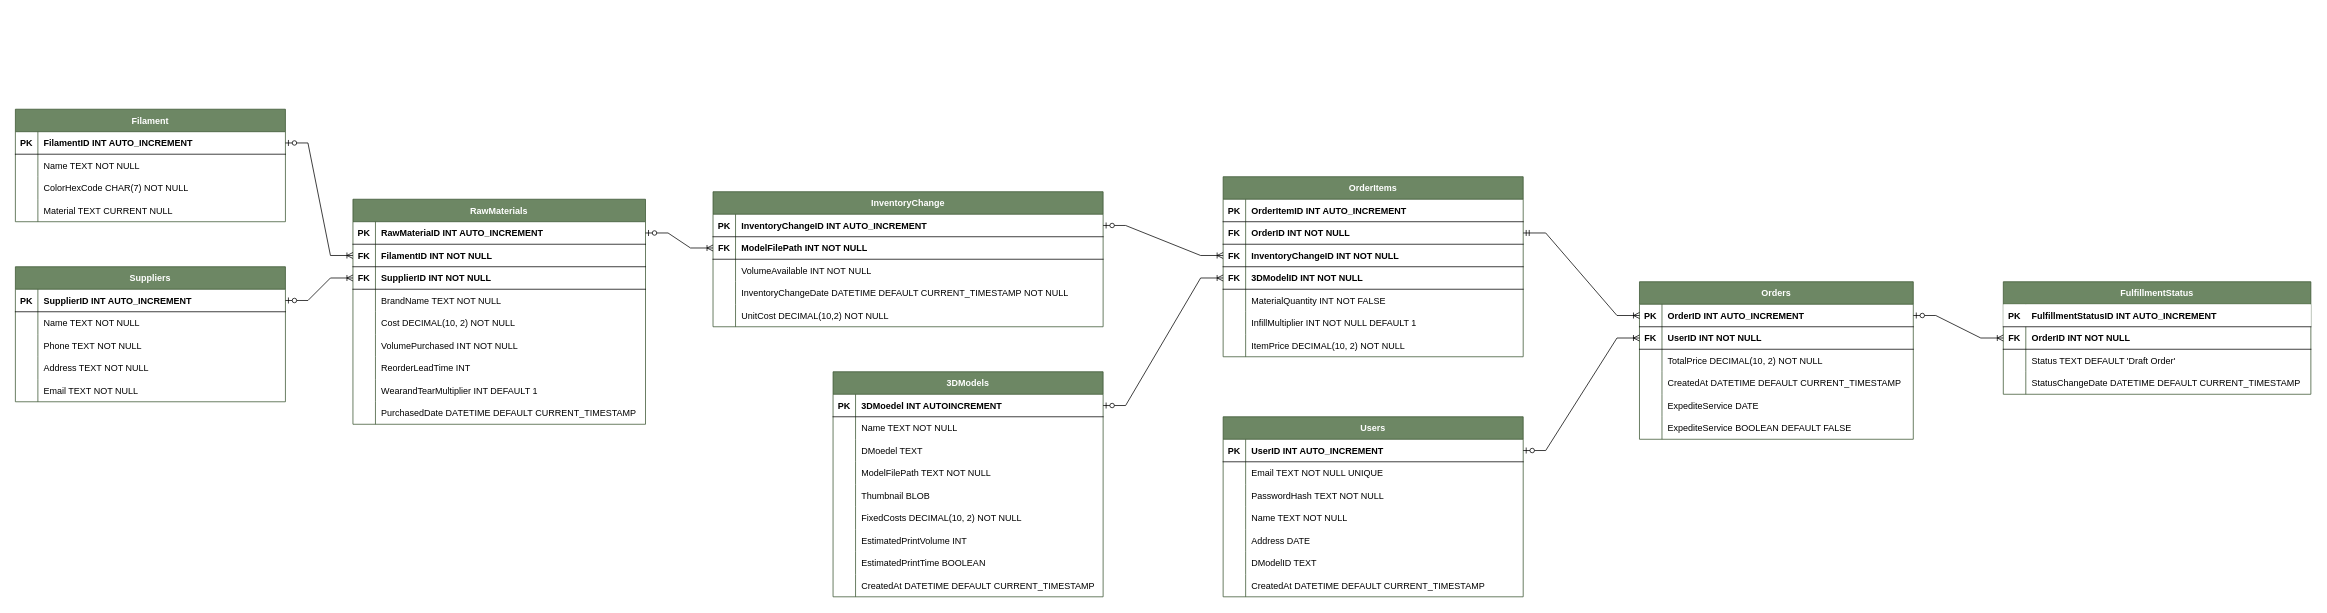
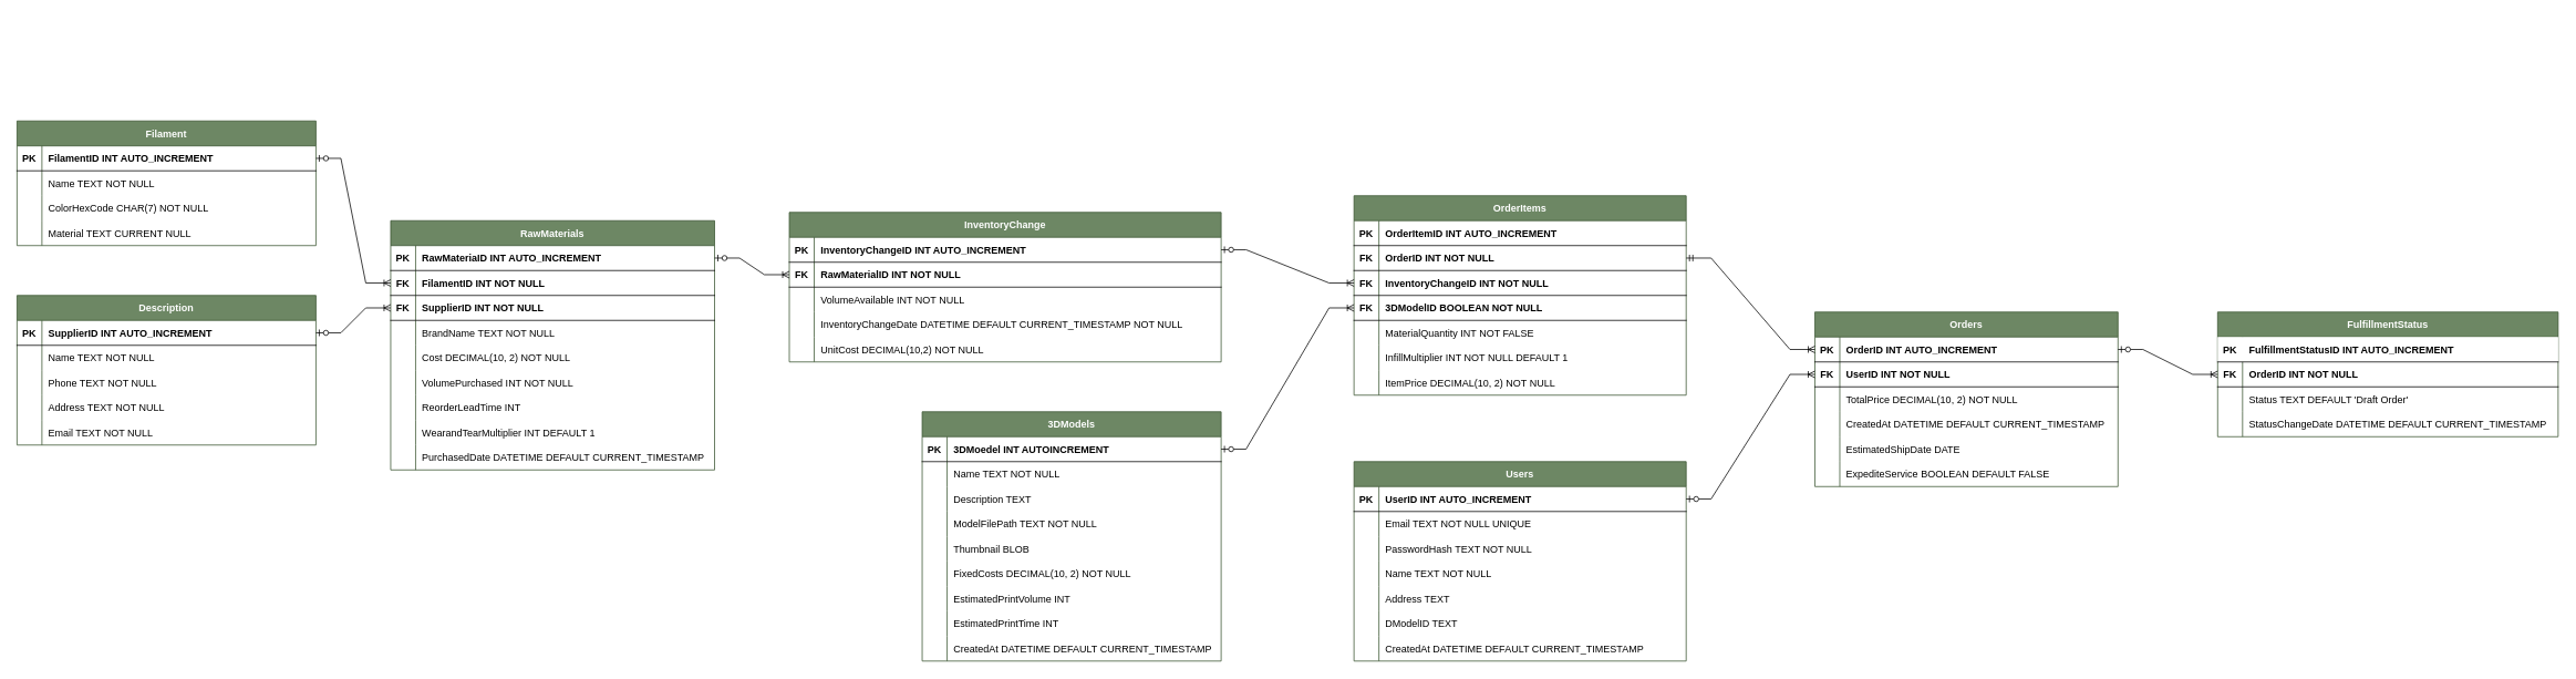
- <mxCell id="71" value="ModelFilePath INT NOT NULL" style="shape=partialRectangle;overflow=hidden;connectable=0;fillColor=none;align=left;top=0;left=0;bottom=0;right=0;spacingLeft=6;fontStyle=1;labelBackgroundColor=none;" parent="69" vertex="1"><mxGeometry x="30" width="490" height="30" as="geometry"><mxRectangle width="490" height="30" as="alternateBounds" /></mxGeometry></mxCell>
+ <mxCell id="71" value="RawMaterialID INT NOT NULL" style="shape=partialRectangle;overflow=hidden;connectable=0;fillColor=none;align=left;top=0;left=0;bottom=0;right=0;spacingLeft=6;fontStyle=1;labelBackgroundColor=none;" parent="69" vertex="1"><mxGeometry x="30" width="490" height="30" as="geometry"><mxRectangle width="490" height="30" as="alternateBounds" /></mxGeometry></mxCell>
- <mxCell id="150" value="Suppliers" style="shape=table;startSize=30;container=1;collapsible=1;childLayout=tableLayout;fixedRows=1;rowLines=0;fontStyle=1;align=center;resizeLast=1;labelBackgroundColor=none;fillColor=#6d8764;fontColor=#ffffff;strokeColor=#3A5431;" parent="1" vertex="1"><mxGeometry x="20" y="355" width="360" height="180" as="geometry" /></mxCell>
+ <mxCell id="150" value="Description" style="shape=table;startSize=30;container=1;collapsible=1;childLayout=tableLayout;fixedRows=1;rowLines=0;fontStyle=1;align=center;resizeLast=1;labelBackgroundColor=none;fillColor=#6d8764;fontColor=#ffffff;strokeColor=#3A5431;" parent="1" vertex="1"><mxGeometry x="20" y="355" width="360" height="180" as="geometry" /></mxCell>
- <mxCell id="112" value="3DModelID INT NOT NULL" style="shape=partialRectangle;overflow=hidden;connectable=0;fillColor=none;align=left;top=0;left=0;bottom=0;right=0;spacingLeft=6;fontStyle=1;labelBackgroundColor=none;" parent="110" vertex="1"><mxGeometry x="30" width="370" height="30" as="geometry"><mxRectangle width="370" height="30" as="alternateBounds" /></mxGeometry></mxCell>
+ <mxCell id="112" value="3DModelID BOOLEAN NOT NULL" style="shape=partialRectangle;overflow=hidden;connectable=0;fillColor=none;align=left;top=0;left=0;bottom=0;right=0;spacingLeft=6;fontStyle=1;labelBackgroundColor=none;" parent="110" vertex="1"><mxGeometry x="30" width="370" height="30" as="geometry"><mxRectangle width="370" height="30" as="alternateBounds" /></mxGeometry></mxCell>
- <mxCell id="96" value="ExpediteService DATE" style="shape=partialRectangle;overflow=hidden;connectable=0;fillColor=none;align=left;top=0;left=0;bottom=0;right=0;spacingLeft=6;labelBackgroundColor=none;" parent="94" vertex="1"><mxGeometry x="30" width="335" height="30" as="geometry"><mxRectangle width="335" height="30" as="alternateBounds" /></mxGeometry></mxCell>
+ <mxCell id="96" value="EstimatedShipDate DATE" style="shape=partialRectangle;overflow=hidden;connectable=0;fillColor=none;align=left;top=0;left=0;bottom=0;right=0;spacingLeft=6;labelBackgroundColor=none;" parent="94" vertex="1"><mxGeometry x="30" width="335" height="30" as="geometry"><mxRectangle width="335" height="30" as="alternateBounds" /></mxGeometry></mxCell>
- <mxCell id="33" value="DMoedel TEXT" style="shape=partialRectangle;overflow=hidden;connectable=0;fillColor=none;align=left;top=0;left=0;bottom=0;right=0;spacingLeft=6;labelBackgroundColor=none;" parent="31" vertex="1"><mxGeometry x="30" width="330" height="30" as="geometry"><mxRectangle width="330" height="30" as="alternateBounds" /></mxGeometry></mxCell>
+ <mxCell id="33" value="Description TEXT" style="shape=partialRectangle;overflow=hidden;connectable=0;fillColor=none;align=left;top=0;left=0;bottom=0;right=0;spacingLeft=6;labelBackgroundColor=none;" parent="31" vertex="1"><mxGeometry x="30" width="330" height="30" as="geometry"><mxRectangle width="330" height="30" as="alternateBounds" /></mxGeometry></mxCell>
- <mxCell id="17" value="Address DATE" style="shape=partialRectangle;overflow=hidden;connectable=0;fillColor=none;align=left;top=0;left=0;bottom=0;right=0;spacingLeft=6;labelBackgroundColor=none;" parent="15" vertex="1"><mxGeometry x="30" width="370" height="30" as="geometry"><mxRectangle width="370" height="30" as="alternateBounds" /></mxGeometry></mxCell>
+ <mxCell id="17" value="Address TEXT" style="shape=partialRectangle;overflow=hidden;connectable=0;fillColor=none;align=left;top=0;left=0;bottom=0;right=0;spacingLeft=6;labelBackgroundColor=none;" parent="15" vertex="1"><mxGeometry x="30" width="370" height="30" as="geometry"><mxRectangle width="370" height="30" as="alternateBounds" /></mxGeometry></mxCell>
- <mxCell id="48" value="EstimatedPrintTime BOOLEAN" style="shape=partialRectangle;overflow=hidden;connectable=0;fillColor=none;align=left;top=0;left=0;bottom=0;right=0;spacingLeft=6;labelBackgroundColor=none;" vertex="1" parent="46"><mxGeometry x="30" width="330" height="30" as="geometry"><mxRectangle width="330" height="30" as="alternateBounds" /></mxGeometry></mxCell>
+ <mxCell id="48" value="EstimatedPrintTime INT" style="shape=partialRectangle;overflow=hidden;connectable=0;fillColor=none;align=left;top=0;left=0;bottom=0;right=0;spacingLeft=6;labelBackgroundColor=none;" vertex="1" parent="46"><mxGeometry x="30" width="330" height="30" as="geometry"><mxRectangle width="330" height="30" as="alternateBounds" /></mxGeometry></mxCell>
